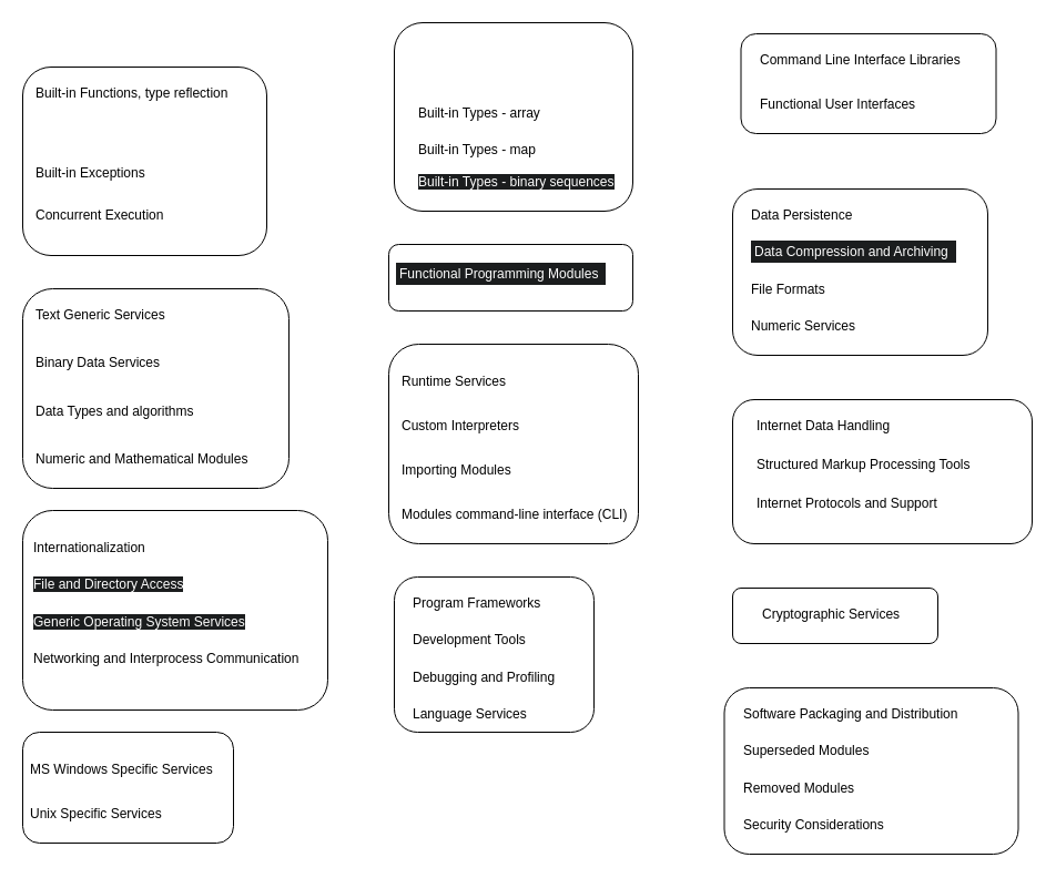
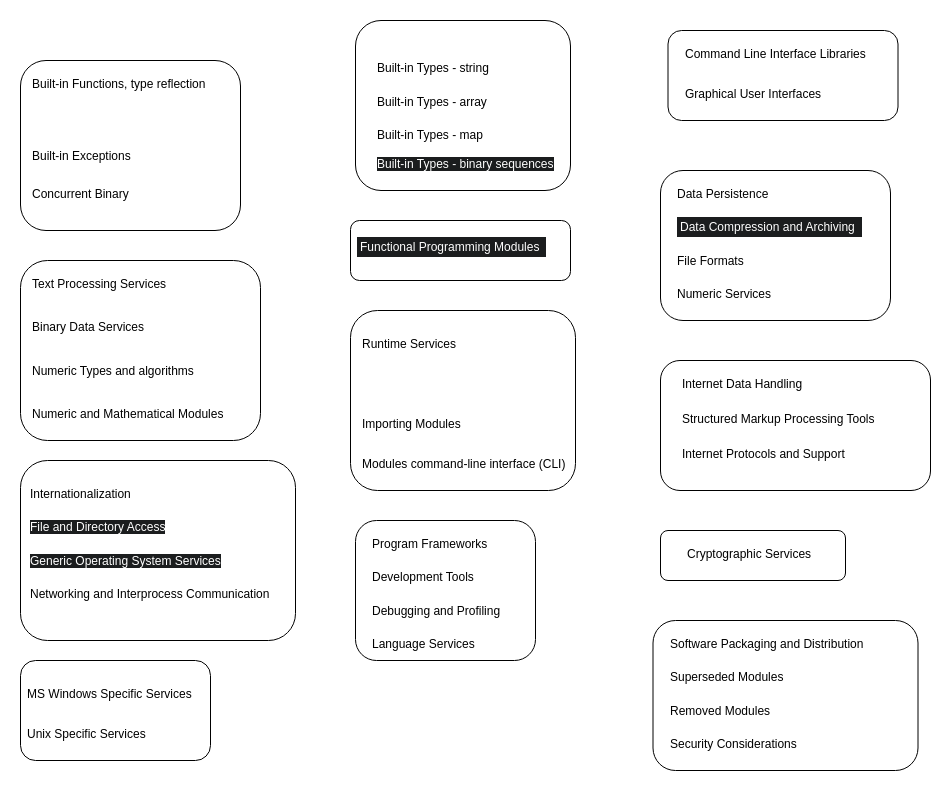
+ <mxCell id="21" value="Built-in Types - string" style="text;whiteSpace=wrap;html=1;flipV=1;" vertex="1" parent="19"><mxGeometry x="20" y="34" width="140" height="30" as="geometry" /></mxCell>
- <mxCell id="55" value="Functional User Interfaces" style="text;whiteSpace=wrap;html=1;" vertex="1" parent="52"><mxGeometry x="15" y="50" width="170" height="40" as="geometry" /></mxCell>
+ <mxCell id="55" value="Graphical User Interfaces" style="text;whiteSpace=wrap;html=1;" vertex="1" parent="52"><mxGeometry x="15" y="50" width="170" height="40" as="geometry" /></mxCell>
- <mxCell id="5" value="Concurrent Execution" style="text;whiteSpace=wrap;html=1;" vertex="1" parent="2"><mxGeometry x="10" y="120" width="150" height="40" as="geometry" /></mxCell>
+ <mxCell id="5" value="Concurrent Binary" style="text;whiteSpace=wrap;html=1;" vertex="1" parent="2"><mxGeometry x="10" y="120" width="150" height="40" as="geometry" /></mxCell>
- <mxCell id="8" value="Text Generic Services" style="text;whiteSpace=wrap;html=1;" vertex="1" parent="7"><mxGeometry x="10" y="10" width="170" height="40" as="geometry" /></mxCell>
+ <mxCell id="8" value="Text Processing Services" style="text;whiteSpace=wrap;html=1;" vertex="1" parent="7"><mxGeometry x="10" y="10" width="170" height="40" as="geometry" /></mxCell>
- <mxCell id="10" value="Data Types and algorithms" style="text;whiteSpace=wrap;html=1;" vertex="1" parent="7"><mxGeometry x="10" y="97" width="180" height="40" as="geometry" /></mxCell>
+ <mxCell id="10" value="Numeric Types and algorithms" style="text;whiteSpace=wrap;html=1;" vertex="1" parent="7"><mxGeometry x="10" y="97" width="180" height="40" as="geometry" /></mxCell>
- <mxCell id="39" value="Custom Interpreters" style="text;whiteSpace=wrap;html=1;" vertex="1" parent="36"><mxGeometry x="10" y="60" width="140" height="40" as="geometry" /></mxCell>
